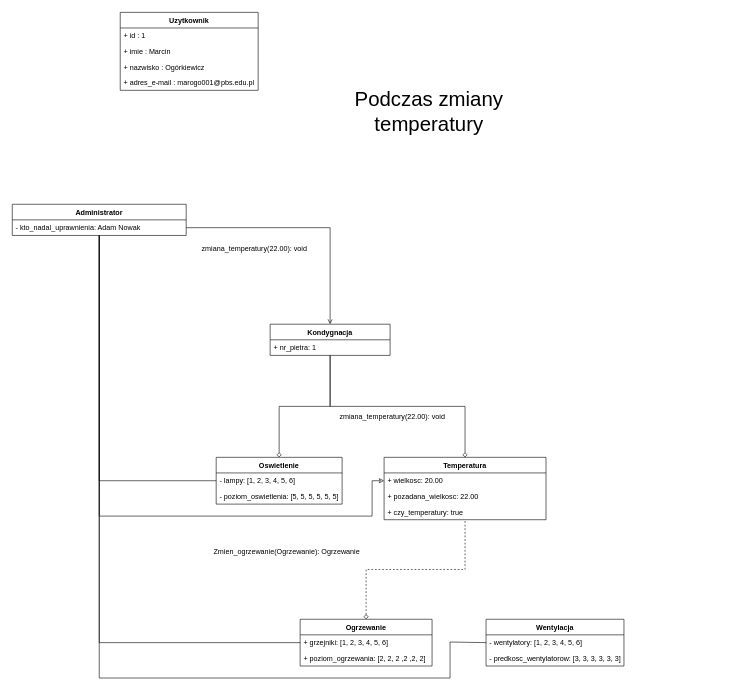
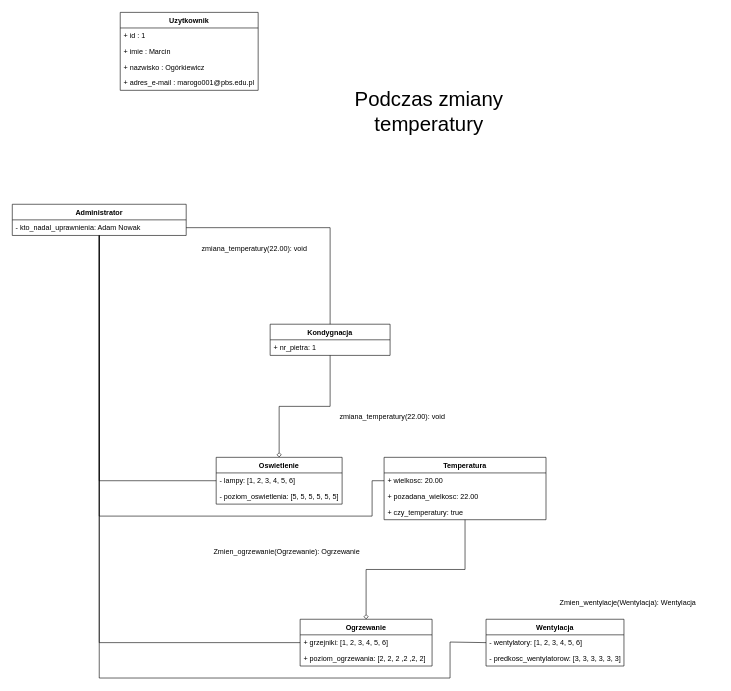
- <mxCell id="31" style="edgeStyle=orthogonalEdgeStyle;rounded=0;orthogonalLoop=1;jettySize=auto;html=1;exitX=1;exitY=0.5;exitDx=0;exitDy=0;entryX=0.5;entryY=0;entryDx=0;entryDy=0;startArrow=none;startFill=0;endArrow=open;endFill=0;" parent="1" source="12" target="15" edge="1"><mxGeometry relative="1" as="geometry"><mxPoint x="310" y="413" as="sourcePoint" /></mxGeometry></mxCell>
+ <mxCell id="31" style="edgeStyle=orthogonalEdgeStyle;rounded=0;orthogonalLoop=1;jettySize=auto;html=1;exitX=1;exitY=0.5;exitDx=0;exitDy=0;entryX=0.5;entryY=0;entryDx=0;entryDy=0;startArrow=none;startFill=0;endArrow=none;endFill=0;" parent="1" source="12" target="15" edge="1"><mxGeometry relative="1" as="geometry"><mxPoint x="310" y="413" as="sourcePoint" /></mxGeometry></mxCell>
- <mxCell id="14" style="edgeStyle=orthogonalEdgeStyle;rounded=0;orthogonalLoop=1;jettySize=auto;html=1;exitX=0.5;exitY=1;exitDx=0;exitDy=0;entryX=0.5;entryY=0;entryDx=0;entryDy=0;endArrow=diamond;endFill=0;" parent="1" source="15" target="27" edge="1"><mxGeometry relative="1" as="geometry" /></mxCell>
- <mxCell id="9" style="edgeStyle=orthogonalEdgeStyle;rounded=0;orthogonalLoop=1;jettySize=auto;html=1;exitX=0.5;exitY=1;exitDx=0;exitDy=0;startArrow=none;startFill=0;endArrow=classic;endFill=0;entryX=0;entryY=0.5;entryDx=0;entryDy=0;" parent="1" source="11" target="28" edge="1"><mxGeometry relative="1" as="geometry"><mxPoint x="424.148" y="800" as="targetPoint" /><Array as="points"><mxPoint x="165" y="860" /><mxPoint x="620" y="860" /><mxPoint x="620" y="801" /></Array></mxGeometry></mxCell>
+ <mxCell id="9" style="edgeStyle=orthogonalEdgeStyle;rounded=0;orthogonalLoop=1;jettySize=auto;html=1;exitX=0.5;exitY=1;exitDx=0;exitDy=0;startArrow=none;startFill=0;endArrow=none;endFill=0;entryX=0;entryY=0.5;entryDx=0;entryDy=0;" parent="1" source="11" target="28" edge="1"><mxGeometry relative="1" as="geometry"><mxPoint x="424.148" y="800" as="targetPoint" /><Array as="points"><mxPoint x="165" y="860" /><mxPoint x="620" y="860" /><mxPoint x="620" y="801" /></Array></mxGeometry></mxCell>
- <mxCell id="17" style="edgeStyle=orthogonalEdgeStyle;rounded=0;orthogonalLoop=1;jettySize=auto;html=1;exitX=0.5;exitY=0;exitDx=0;exitDy=0;entryX=0.5;entryY=1;entryDx=0;entryDy=0;startArrow=diamond;startFill=0;endArrow=none;endFill=0;dashed=1;" parent="1" source="18" target="27" edge="1"><mxGeometry relative="1" as="geometry" /></mxCell>
+ <mxCell id="17" style="edgeStyle=orthogonalEdgeStyle;rounded=0;orthogonalLoop=1;jettySize=auto;html=1;exitX=0.5;exitY=0;exitDx=0;exitDy=0;entryX=0.5;entryY=1;entryDx=0;entryDy=0;startArrow=diamond;startFill=0;endArrow=none;endFill=0;" parent="1" source="18" target="27" edge="1"><mxGeometry relative="1" as="geometry" /></mxCell>
+ <mxCell id="35" value="Zmien_wentylacje(Wentylacja): Wentylacja" style="text;strokeColor=none;fillColor=none;align=left;verticalAlign=top;spacingLeft=4;spacingRight=4;overflow=hidden;rotatable=0;points=[[0,0.5],[1,0.5]];portConstraint=eastwest;" parent="1" vertex="1"><mxGeometry x="927" y="990" width="270" height="26" as="geometry" /></mxCell>
